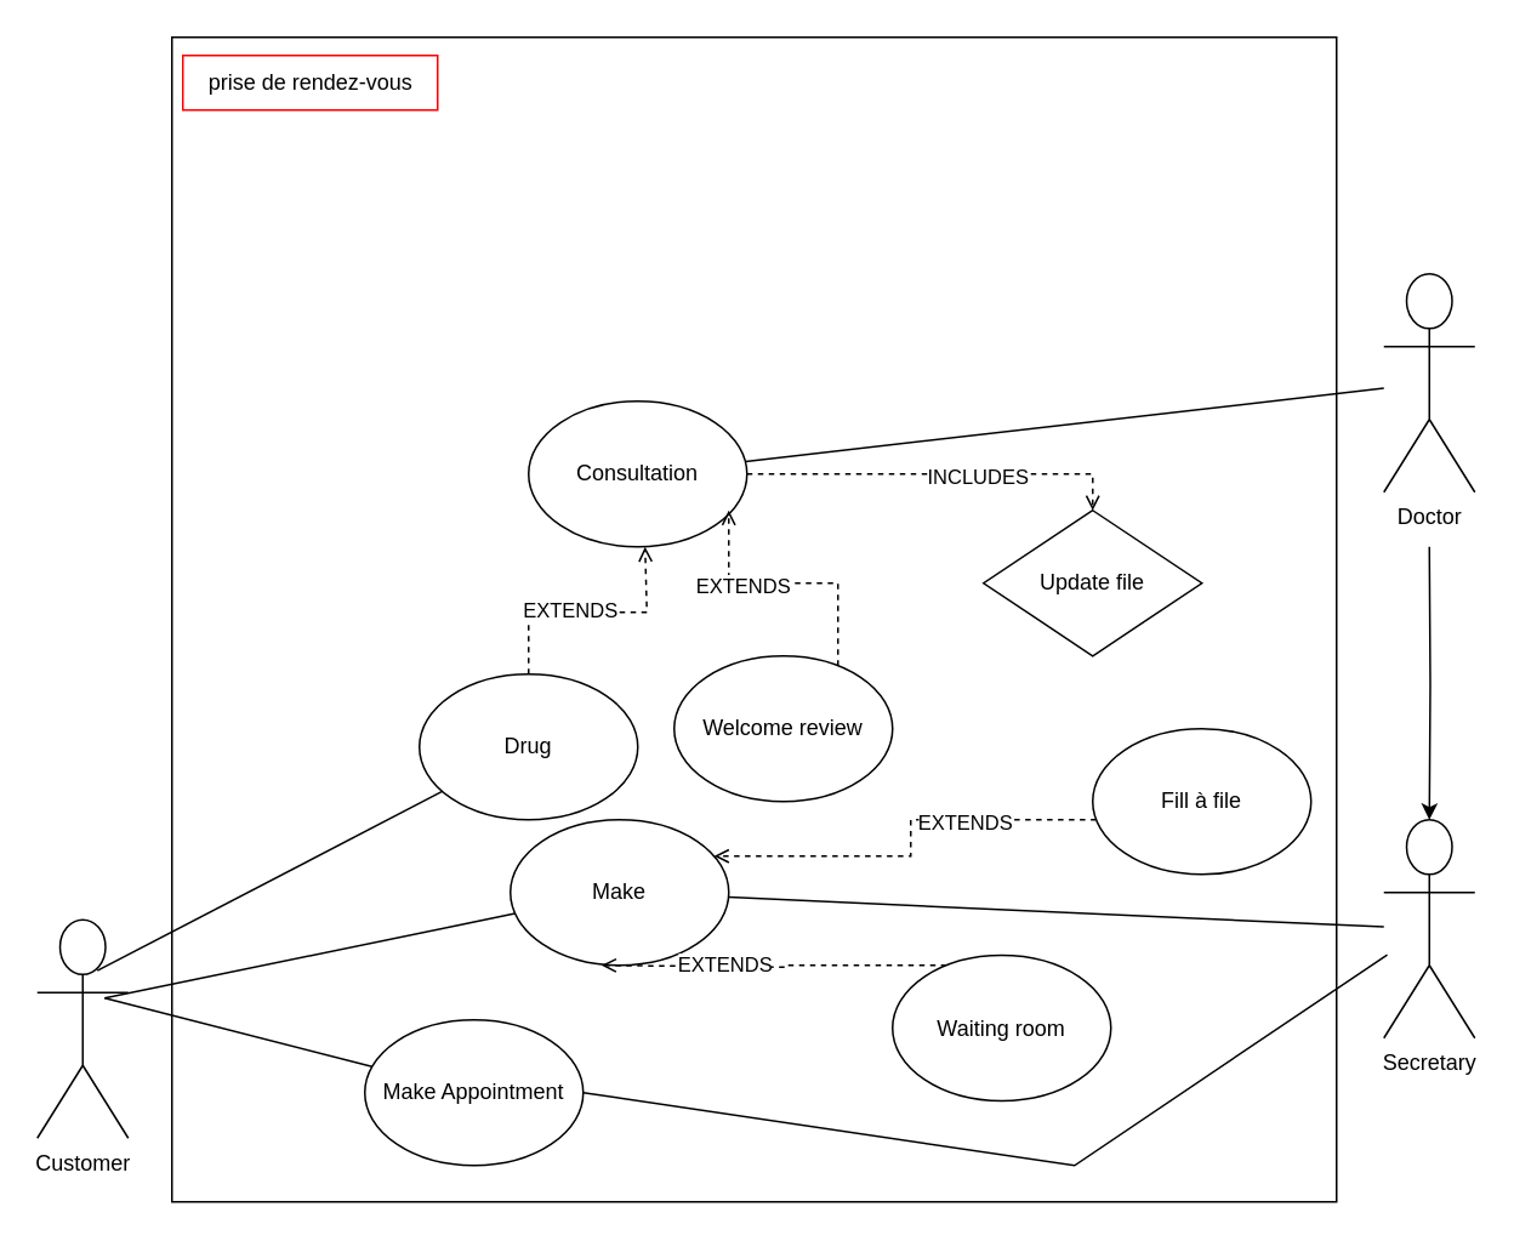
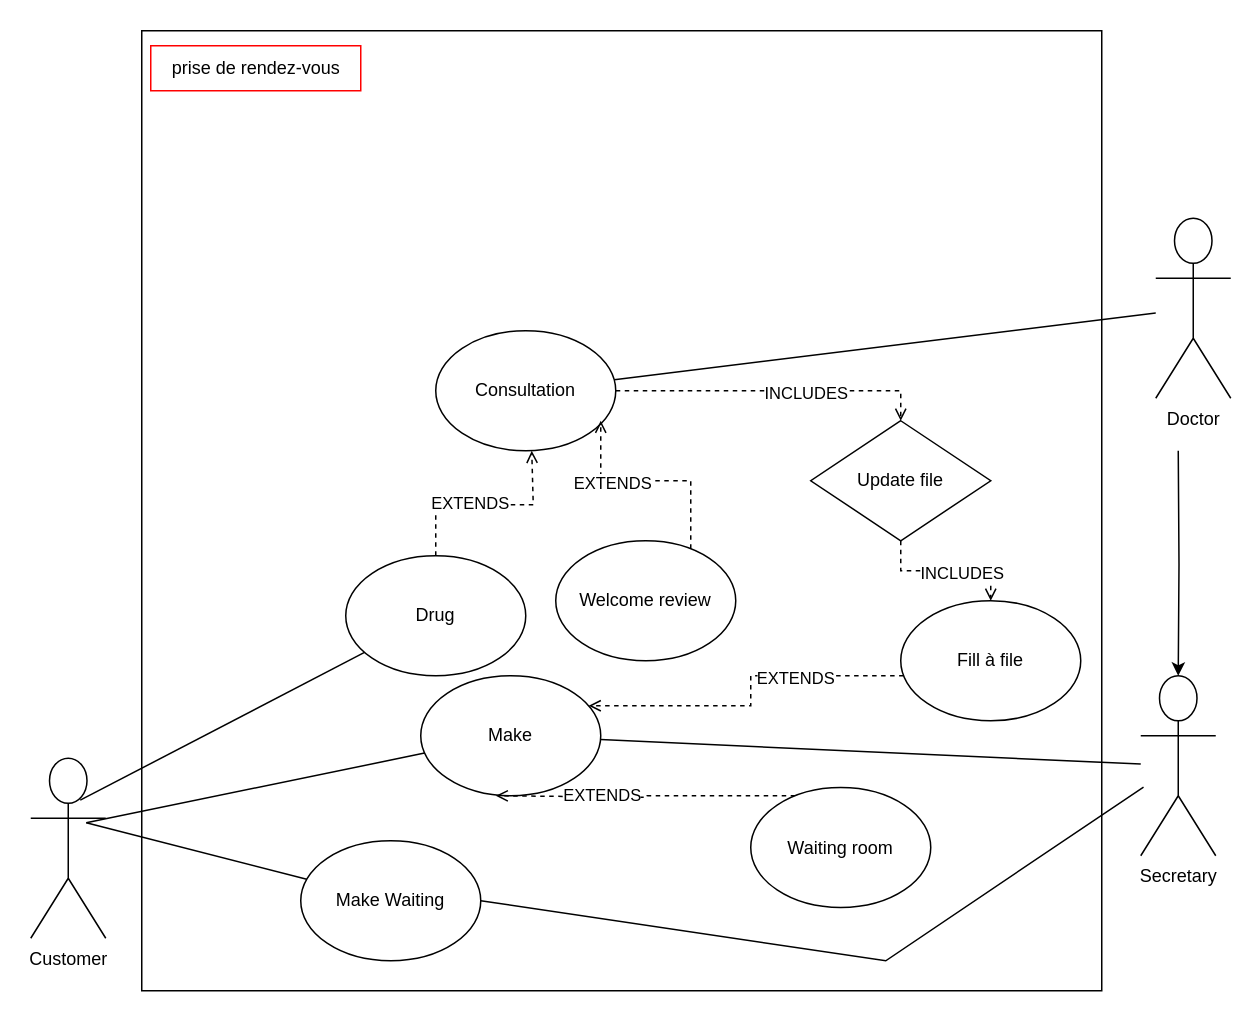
- <mxCell id="17" value="Doctor" style="shape=umlActor;verticalLabelPosition=bottom;verticalAlign=top;html=1;" vertex="1" parent="1"><mxGeometry x="760" y="150" width="50" height="120" as="geometry" /></mxCell>
+ <mxCell id="17" value="Doctor" style="shape=umlActor;verticalLabelPosition=bottom;verticalAlign=top;html=1;" vertex="1" parent="1"><mxGeometry x="770" y="145" width="50" height="120" as="geometry" /></mxCell>
+ <mxCell id="30" style="edgeStyle=orthogonalEdgeStyle;rounded=0;orthogonalLoop=1;jettySize=auto;html=1;endArrow=open;endFill=0;dashed=1;" edge="1" parent="1" source="29" target="12"><mxGeometry relative="1" as="geometry"><mxPoint x="420" y="270" as="sourcePoint" /><mxPoint x="610" y="320" as="targetPoint" /><Array as="points" /></mxGeometry></mxCell>
+ <mxCell id="31" value="INCLUDES" style="edgeLabel;html=1;align=center;verticalAlign=middle;resizable=0;points=[];" vertex="1" connectable="0" parent="30"><mxGeometry x="0.2" y="-1" relative="1" as="geometry"><mxPoint as="offset" /></mxGeometry></mxCell>
- <mxCell id="15" value="Waiting room" style="ellipse;whiteSpace=wrap;html=1;" vertex="1" parent="1"><mxGeometry x="490" y="524.5" width="120" height="80" as="geometry" /></mxCell>
+ <mxCell id="15" value="Waiting room" style="ellipse;whiteSpace=wrap;html=1;" vertex="1" parent="1"><mxGeometry x="500" y="524.5" width="120" height="80" as="geometry" /></mxCell>
- <mxCell id="9" value="Make Appointment" style="ellipse;whiteSpace=wrap;html=1;" vertex="1" parent="1"><mxGeometry x="200" y="560" width="120" height="80" as="geometry" /></mxCell>
+ <mxCell id="9" value="Make Waiting" style="ellipse;whiteSpace=wrap;html=1;" vertex="1" parent="1"><mxGeometry x="200" y="560" width="120" height="80" as="geometry" /></mxCell>
